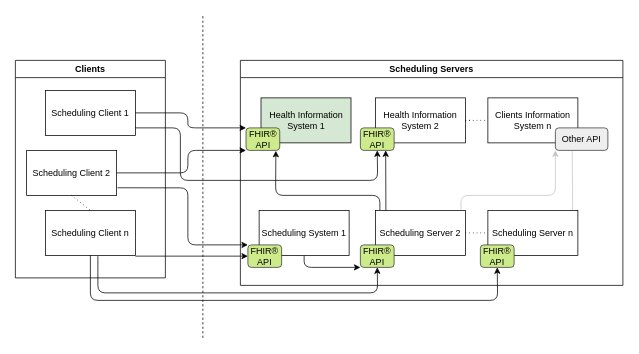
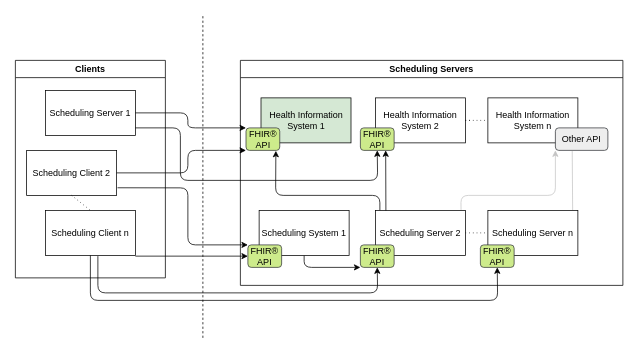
- <mxCell id="3" value="Scheduling Client 1" style="rounded=0;whiteSpace=wrap;html=1;" parent="2" vertex="1"><mxGeometry x="40" y="40" width="120" height="60" as="geometry" /></mxCell>
+ <mxCell id="3" value="Scheduling Server 1" style="rounded=0;whiteSpace=wrap;html=1;" parent="2" vertex="1"><mxGeometry x="40" y="40" width="120" height="60" as="geometry" /></mxCell>
- <mxCell id="27" value="Clients Information System n" style="rounded=0;whiteSpace=wrap;html=1;" parent="26" vertex="1"><mxGeometry width="120" height="60" as="geometry" /></mxCell>
+ <mxCell id="27" value="Health Information System n" style="rounded=0;whiteSpace=wrap;html=1;" parent="26" vertex="1"><mxGeometry width="120" height="60" as="geometry" /></mxCell>
